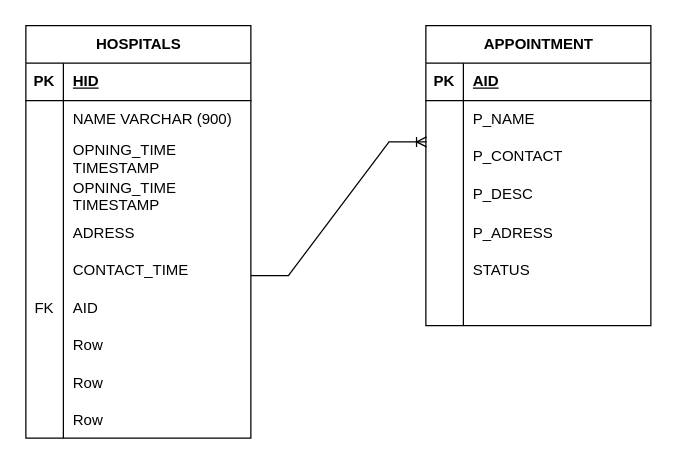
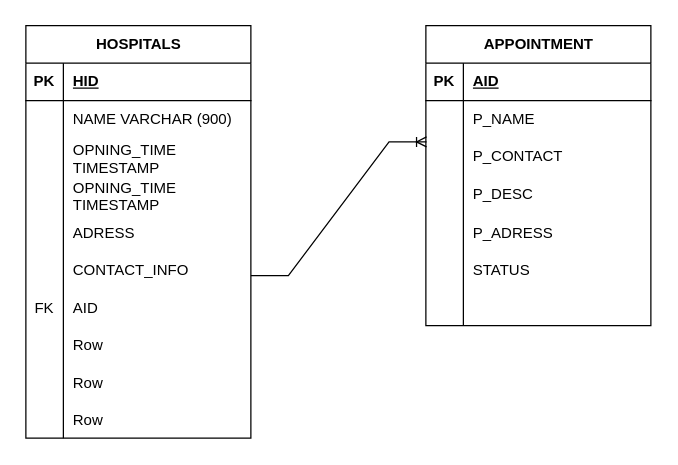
- <mxCell id="20" value="CONTACT_TIME" style="shape=partialRectangle;connectable=0;fillColor=none;top=0;left=0;bottom=0;right=0;align=left;spacingLeft=6;overflow=hidden;" vertex="1" parent="18"><mxGeometry x="30" width="150" height="30" as="geometry"><mxRectangle width="150" height="30" as="alternateBounds" /></mxGeometry></mxCell>
+ <mxCell id="20" value="CONTACT_INFO" style="shape=partialRectangle;connectable=0;fillColor=none;top=0;left=0;bottom=0;right=0;align=left;spacingLeft=6;overflow=hidden;" vertex="1" parent="18"><mxGeometry x="30" width="150" height="30" as="geometry"><mxRectangle width="150" height="30" as="alternateBounds" /></mxGeometry></mxCell>
